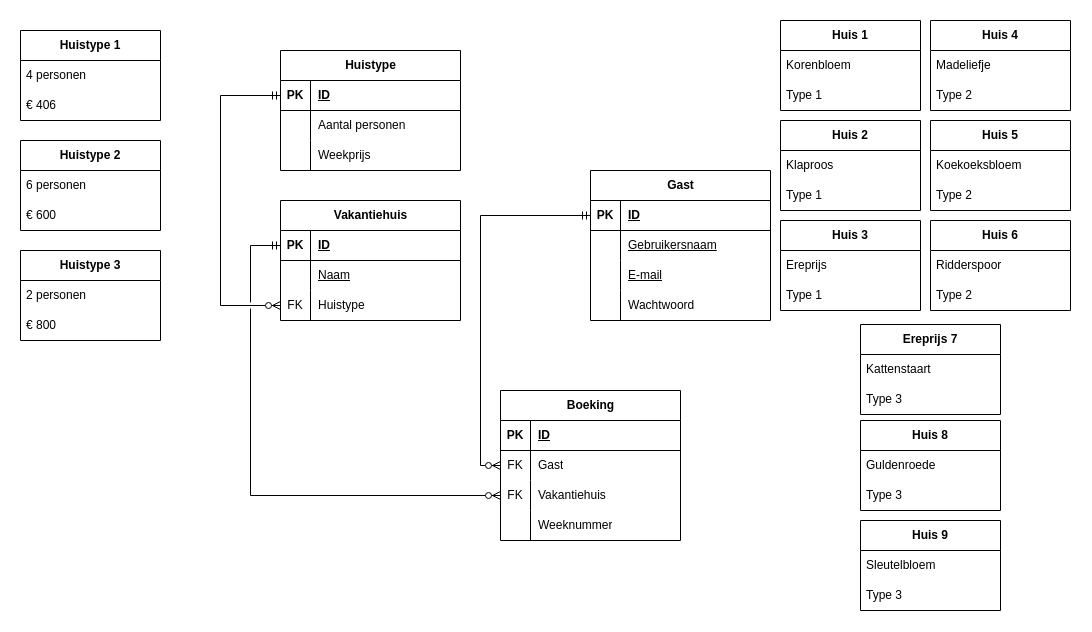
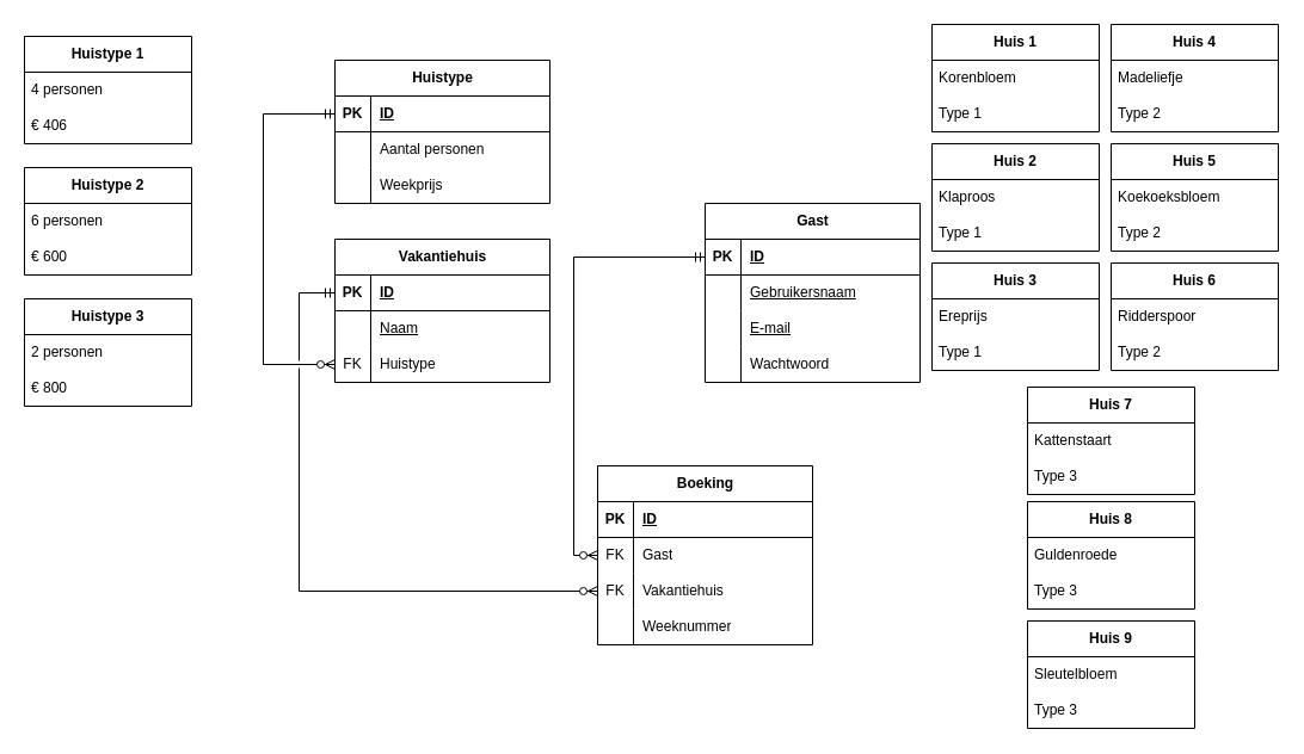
- <mxCell id="57" value="&lt;b&gt;Ereprijs 7&lt;/b&gt;" style="swimlane;fontStyle=0;childLayout=stackLayout;horizontal=1;startSize=30;horizontalStack=0;resizeParent=1;resizeParentMax=0;resizeLast=0;collapsible=1;marginBottom=0;whiteSpace=wrap;html=1;" vertex="1" parent="1"><mxGeometry x="860" y="324" width="140" height="90" as="geometry" /></mxCell>
+ <mxCell id="57" value="&lt;b&gt;Huis 7&lt;/b&gt;" style="swimlane;fontStyle=0;childLayout=stackLayout;horizontal=1;startSize=30;horizontalStack=0;resizeParent=1;resizeParentMax=0;resizeLast=0;collapsible=1;marginBottom=0;whiteSpace=wrap;html=1;" vertex="1" parent="1"><mxGeometry x="860" y="324" width="140" height="90" as="geometry" /></mxCell>
